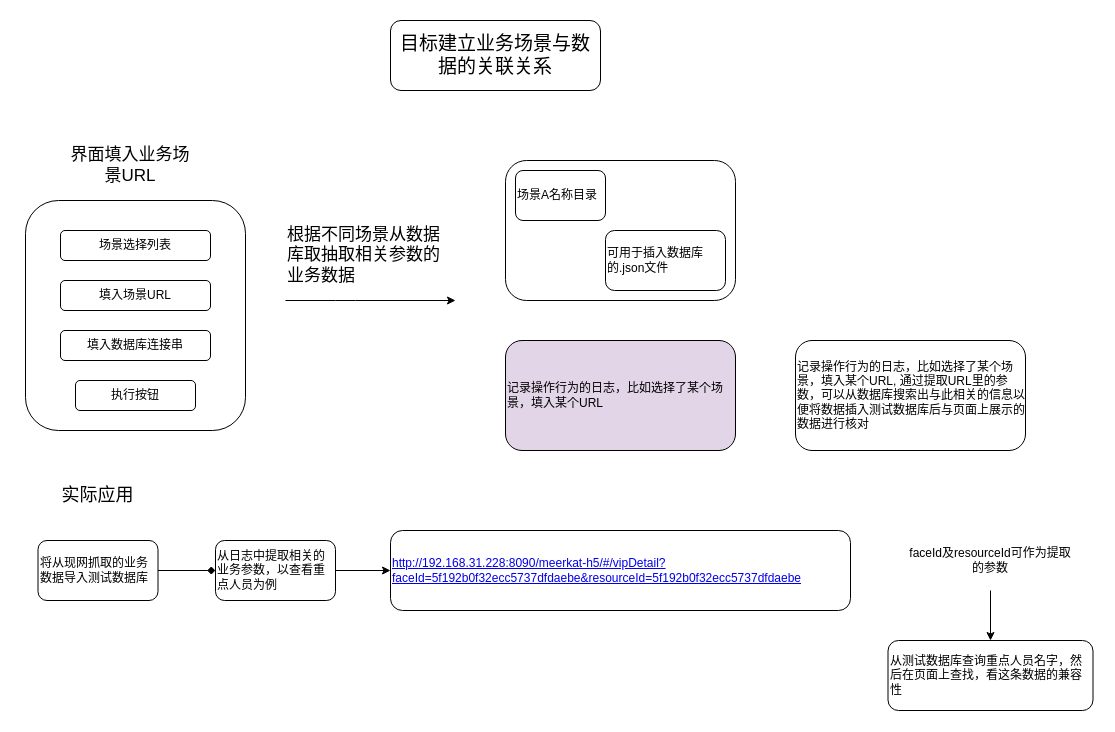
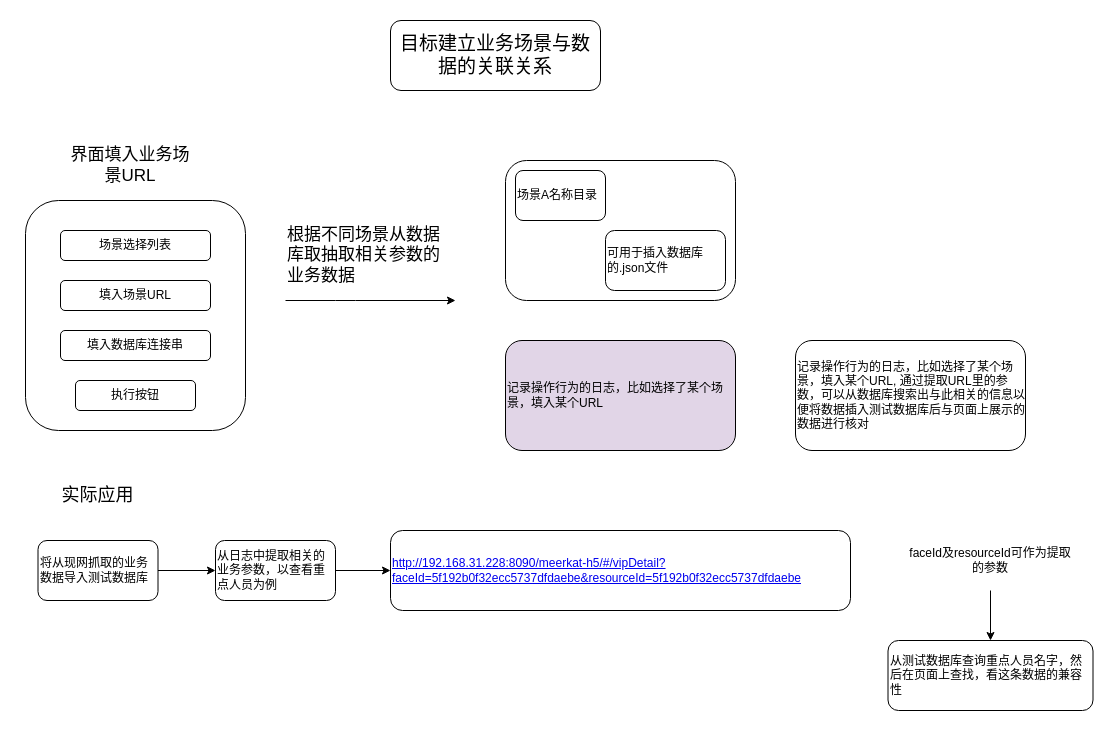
- <mxCell id="16" style="edgeStyle=orthogonalEdgeStyle;rounded=0;orthogonalLoop=1;jettySize=auto;html=1;exitX=1;exitY=0.5;exitDx=0;exitDy=0;entryX=0;entryY=0.5;entryDx=0;entryDy=0;endArrow=diamond;" edge="1" parent="1" source="17" target="20"><mxGeometry relative="1" as="geometry" /></mxCell>
+ <mxCell id="16" style="edgeStyle=orthogonalEdgeStyle;rounded=0;orthogonalLoop=1;jettySize=auto;html=1;exitX=1;exitY=0.5;exitDx=0;exitDy=0;entryX=0;entryY=0.5;entryDx=0;entryDy=0;" edge="1" parent="1" source="17" target="20"><mxGeometry relative="1" as="geometry" /></mxCell>
